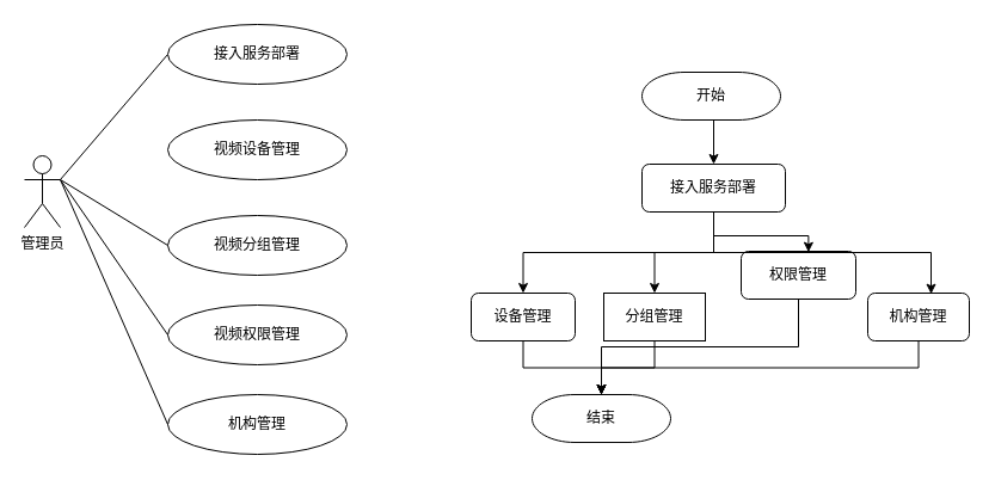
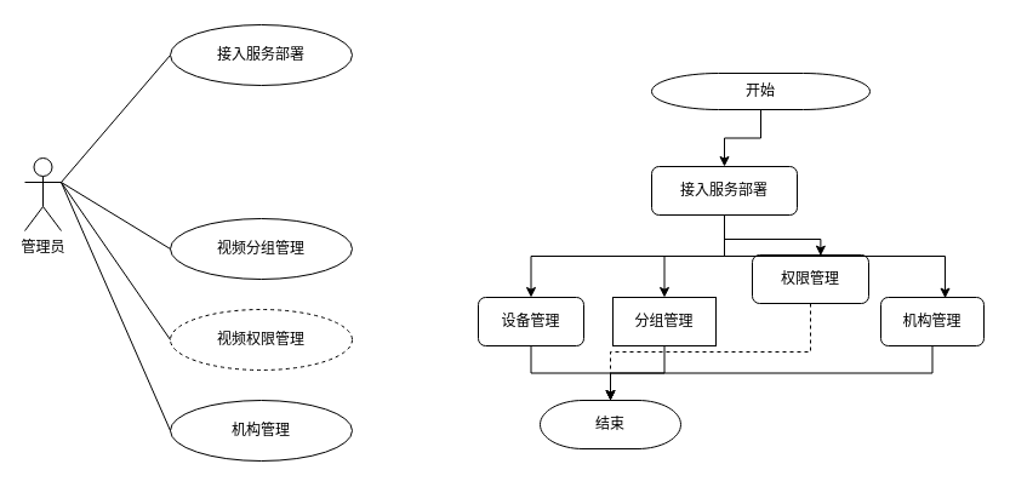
- <mxCell id="17" value="开始" style="strokeWidth=1;html=1;shape=mxgraph.flowchart.terminator;whiteSpace=wrap;" vertex="1" parent="1"><mxGeometry x="537" y="60" width="116" height="40" as="geometry" /></mxCell>
+ <mxCell id="17" value="开始" style="strokeWidth=1;html=1;shape=mxgraph.flowchart.terminator;whiteSpace=wrap;" vertex="1" parent="1"><mxGeometry x="537" y="60" width="180" height="30" as="geometry" /></mxCell>
- <mxCell id="9" value="视频设备管理" style="ellipse;whiteSpace=wrap;html=1;" vertex="1" parent="1"><mxGeometry x="140" y="100" width="150" height="50" as="geometry" /></mxCell>
- <mxCell id="11" value="视频权限管理" style="ellipse;whiteSpace=wrap;html=1;" vertex="1" parent="1"><mxGeometry x="140" y="255" width="150" height="50" as="geometry" /></mxCell>
+ <mxCell id="11" value="视频权限管理" style="ellipse;whiteSpace=wrap;html=1;dashed=1;" vertex="1" parent="1"><mxGeometry x="140" y="255" width="150" height="50" as="geometry" /></mxCell>
- <mxCell id="25" style="edgeStyle=orthogonalEdgeStyle;rounded=0;orthogonalLoop=1;jettySize=auto;html=1;exitX=0.5;exitY=1;exitDx=0;exitDy=0;entryX=0.5;entryY=0;entryDx=0;entryDy=0;entryPerimeter=0;strokeWidth=1;" edge="1" parent="1" source="19" target="23"><mxGeometry relative="1" as="geometry" /></mxCell>
+ <mxCell id="25" style="edgeStyle=orthogonalEdgeStyle;rounded=0;orthogonalLoop=1;jettySize=auto;html=1;exitX=0.5;exitY=1;exitDx=0;exitDy=0;entryX=0.5;entryY=0;entryDx=0;entryDy=0;entryPerimeter=0;strokeWidth=1;dashed=1;" edge="1" parent="1" source="19" target="23"><mxGeometry relative="1" as="geometry" /></mxCell>
- <mxCell id="24" style="edgeStyle=orthogonalEdgeStyle;rounded=0;orthogonalLoop=1;jettySize=auto;html=1;exitX=0.5;exitY=1;exitDx=0;exitDy=0;entryX=0.5;entryY=0;entryDx=0;entryDy=0;entryPerimeter=0;strokeWidth=1;" edge="1" parent="1" source="5" target="23"><mxGeometry relative="1" as="geometry" /></mxCell>
+ <mxCell id="24" style="edgeStyle=orthogonalEdgeStyle;rounded=0;orthogonalLoop=1;jettySize=auto;html=1;exitX=0.5;exitY=1;exitDx=0;exitDy=0;entryX=0.5;entryY=0;entryDx=0;entryDy=0;entryPerimeter=0;strokeWidth=1;endArrow=none;" edge="1" parent="1" source="5" target="23"><mxGeometry relative="1" as="geometry" /></mxCell>
